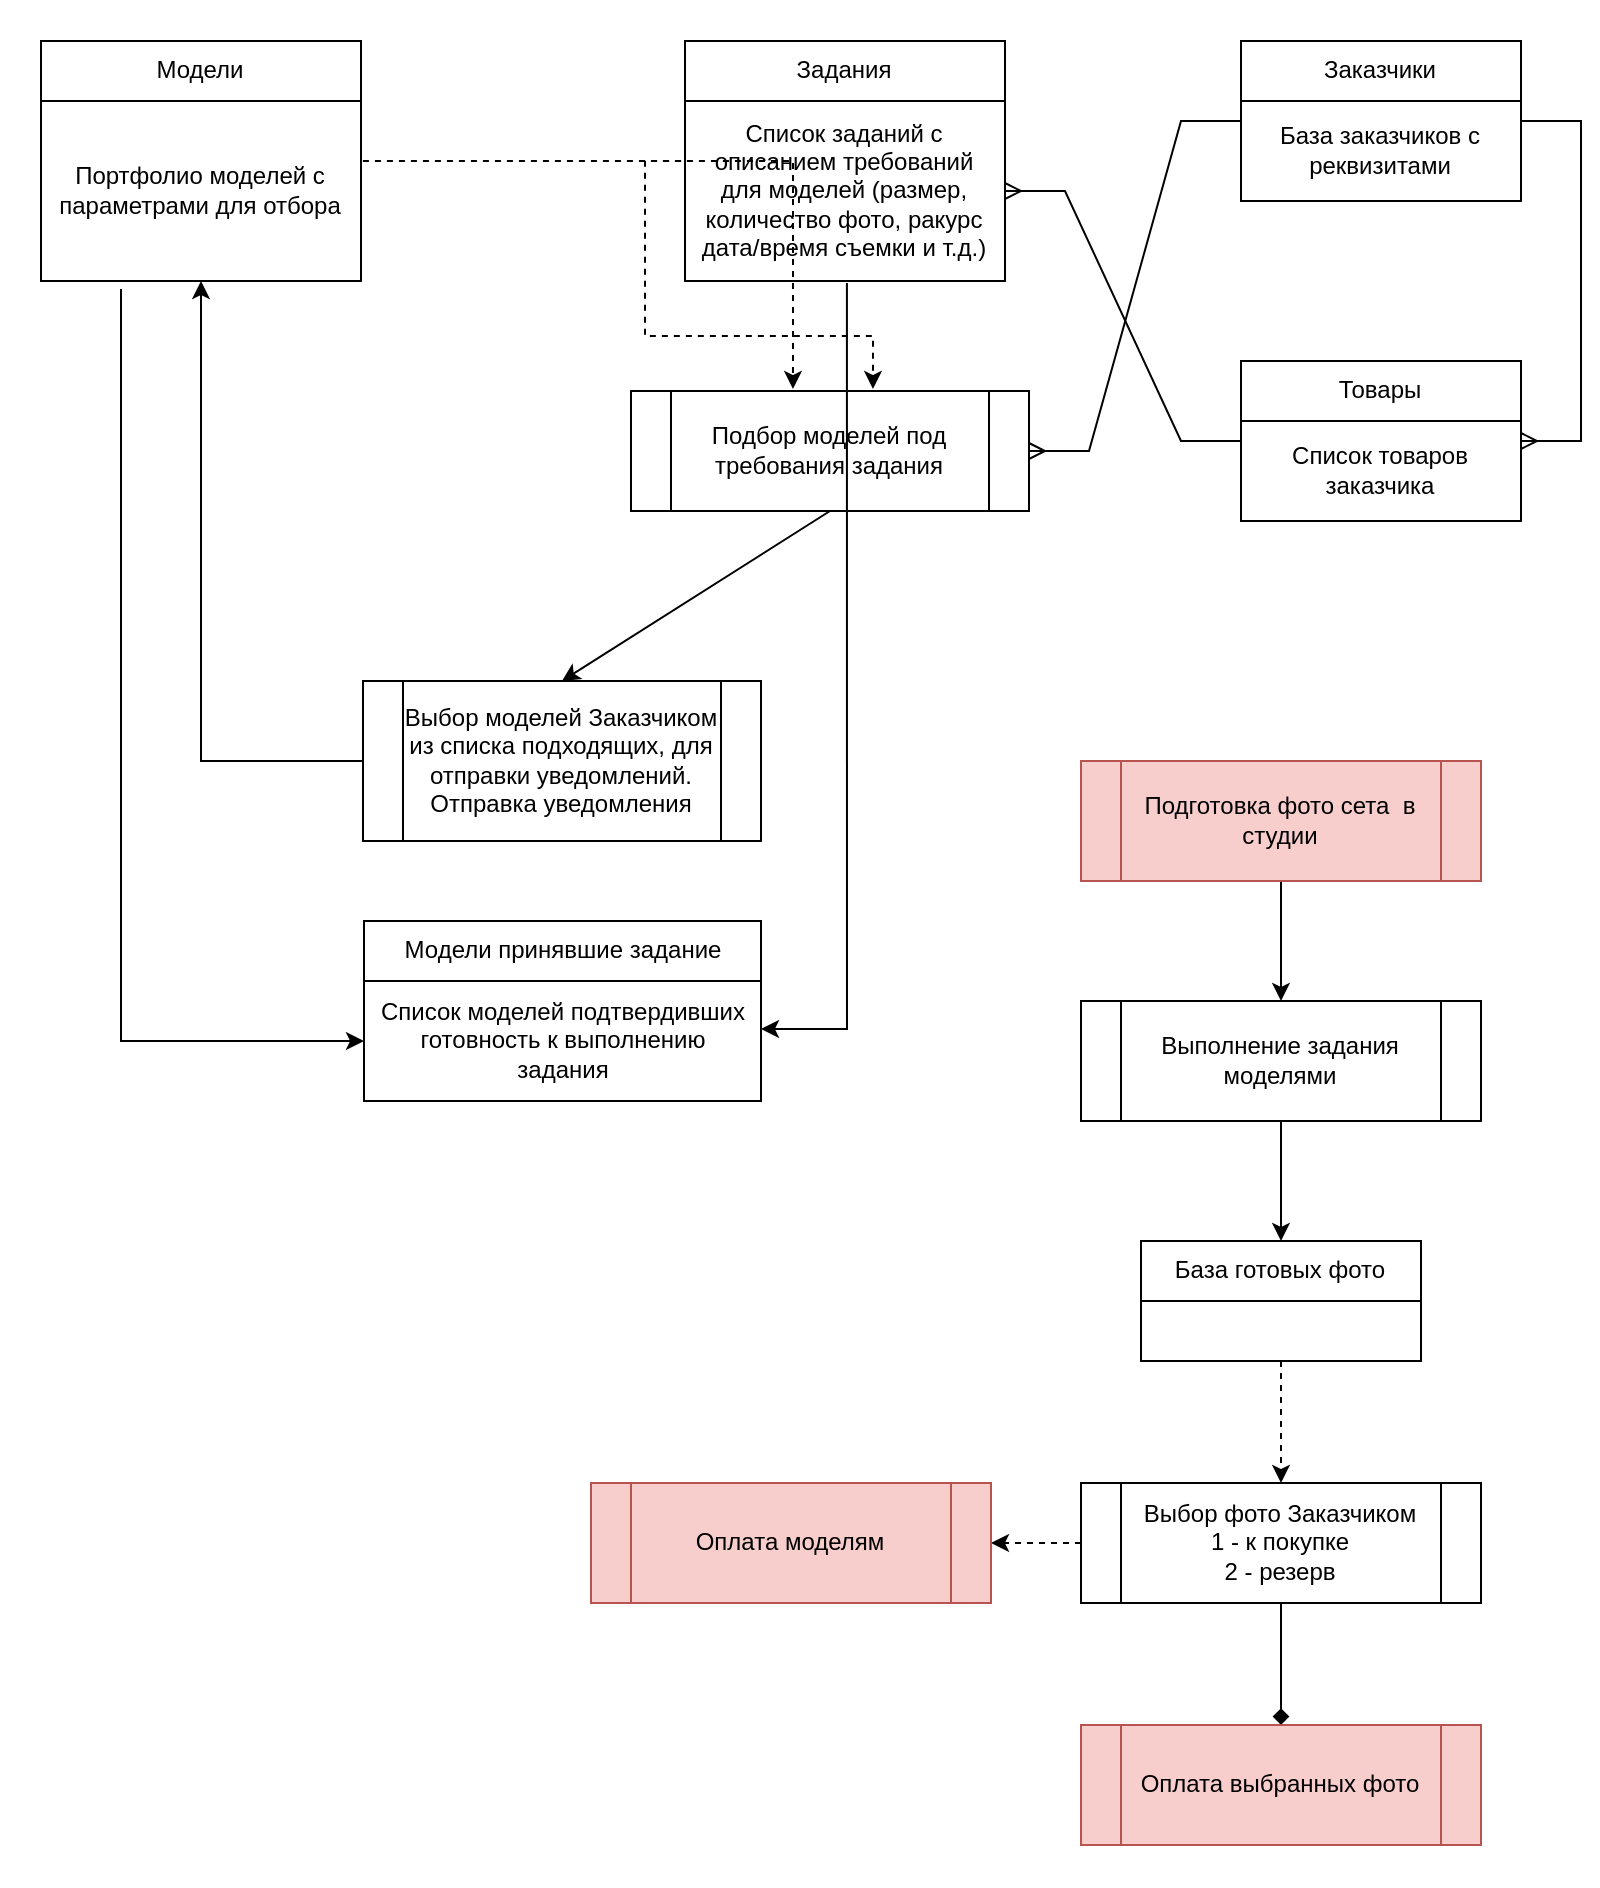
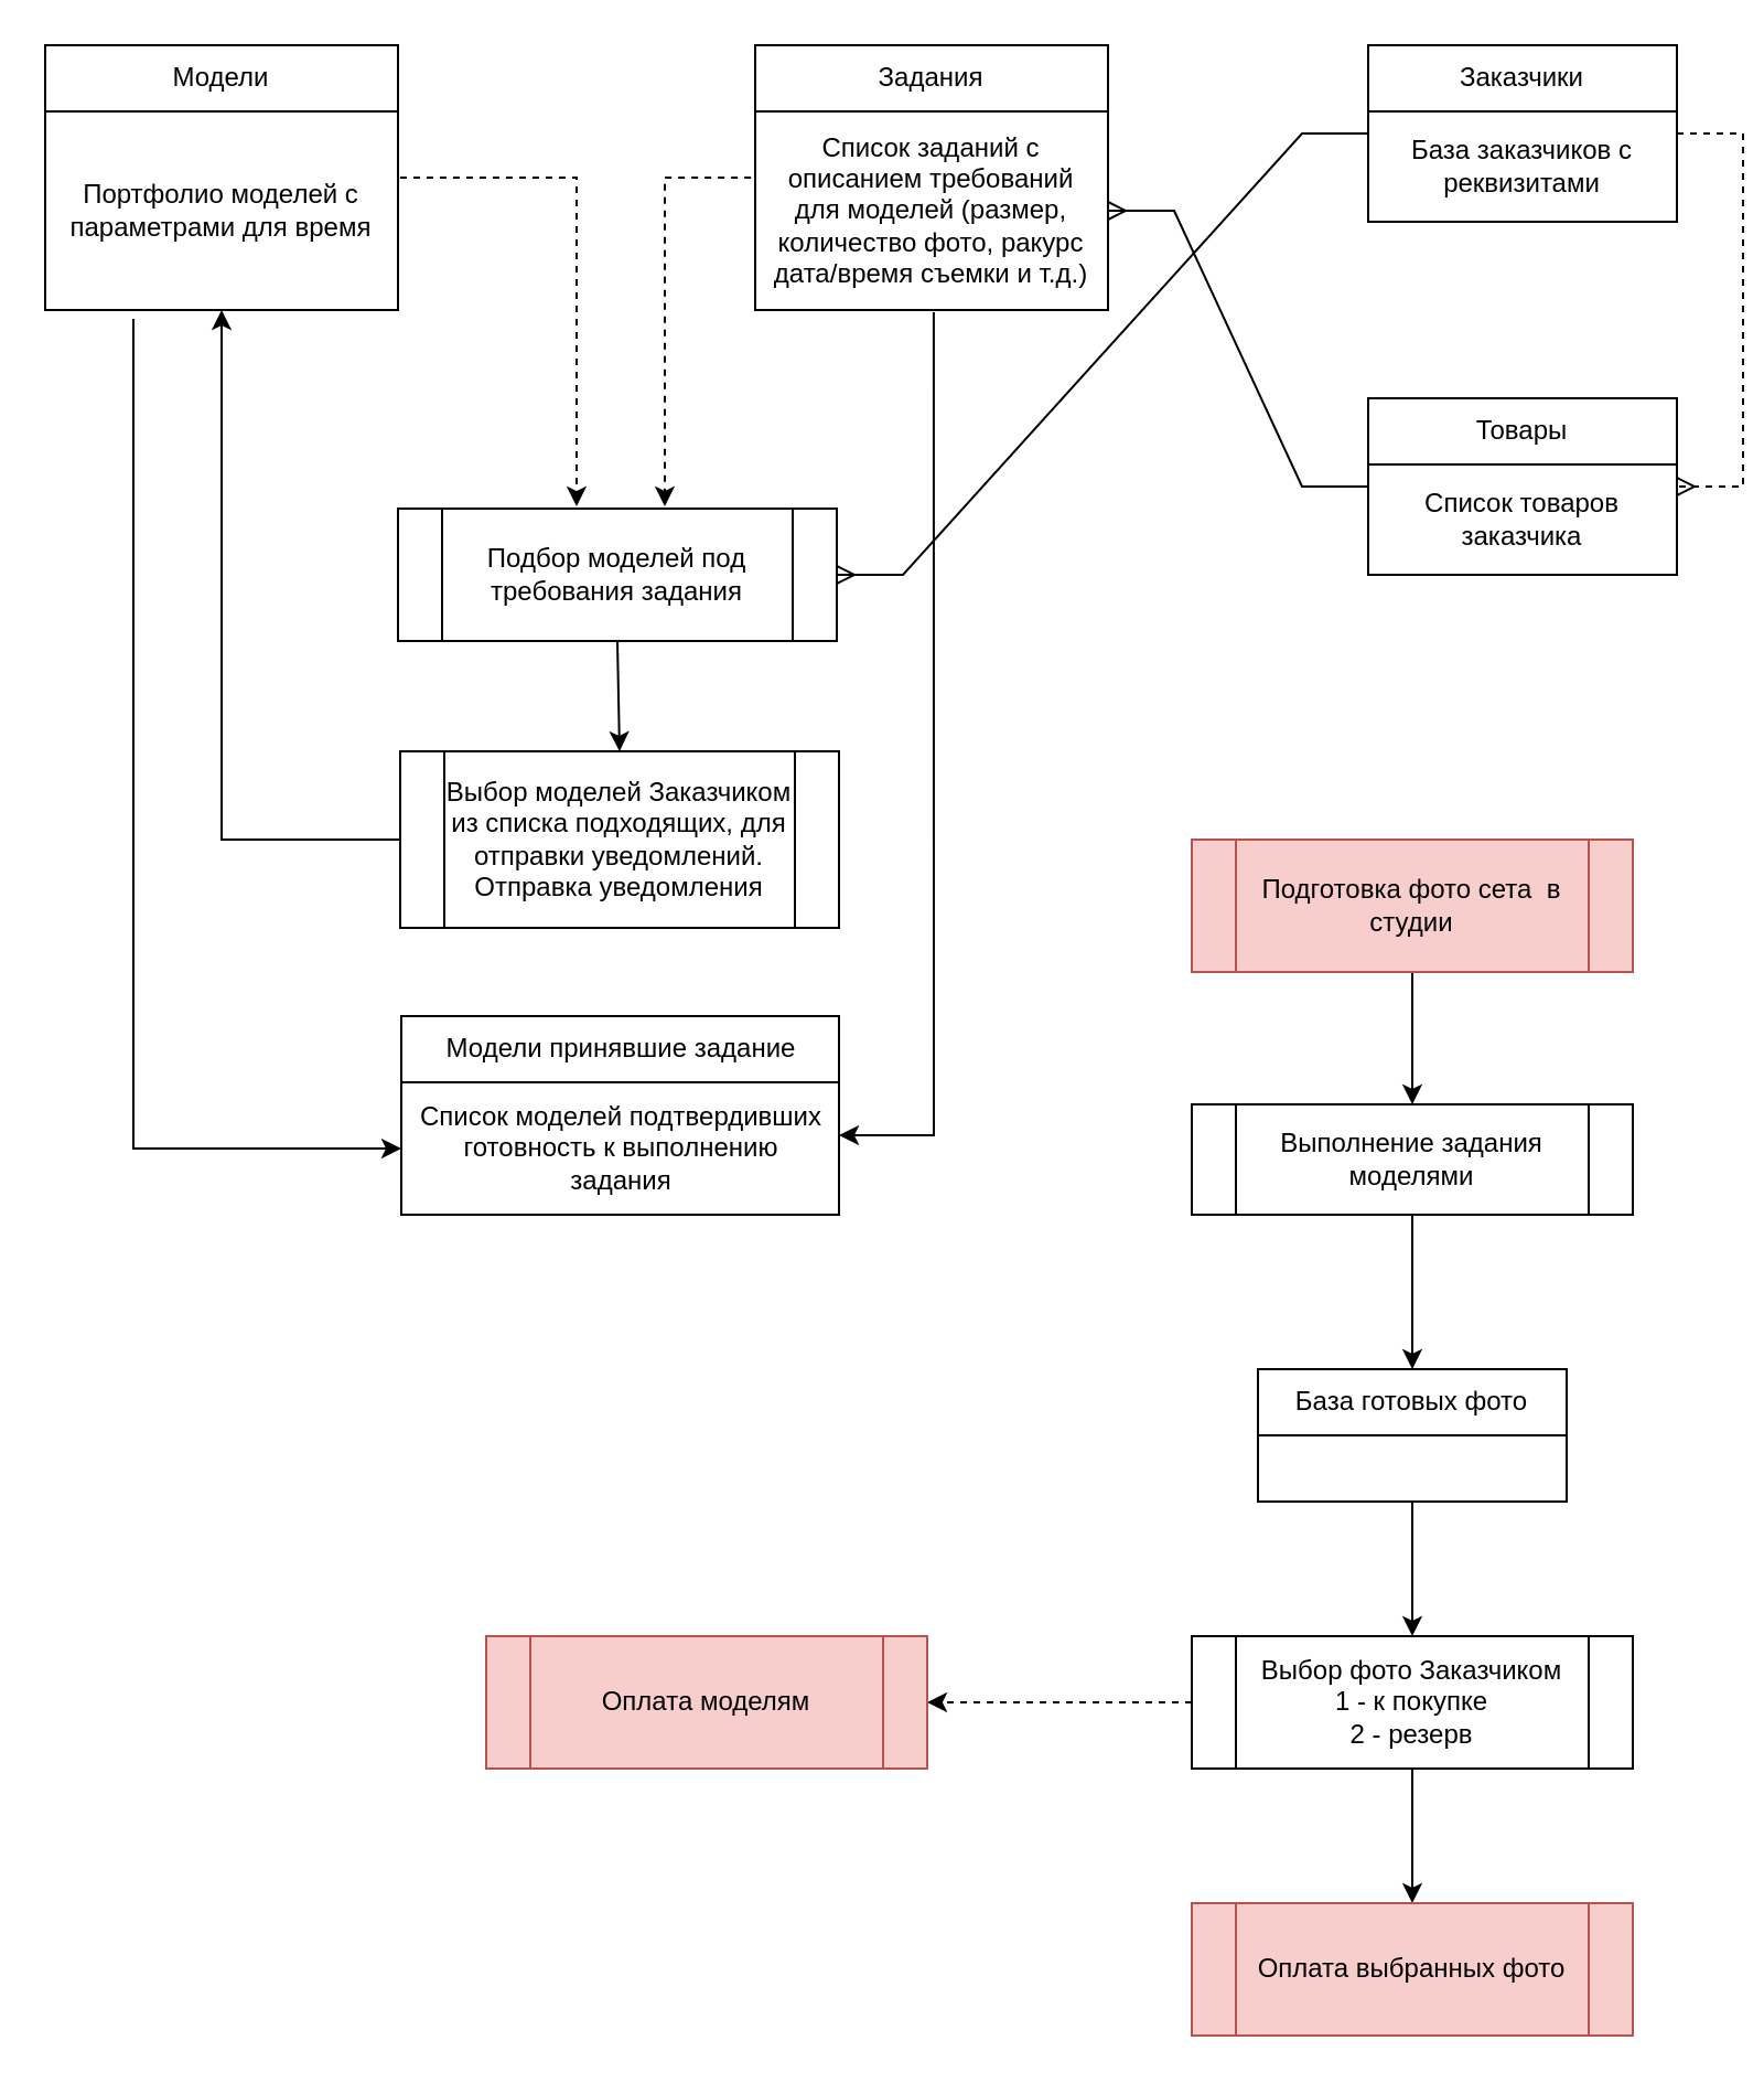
- <mxCell id="3" value="Портфолио моделей с параметрами для отбора" style="text;strokeColor=none;fillColor=none;align=center;verticalAlign=middle;spacingLeft=4;spacingRight=4;overflow=hidden;points=[[0,0.5],[1,0.5]];portConstraint=eastwest;rotatable=0;whiteSpace=wrap;html=1;" vertex="1" parent="2"><mxGeometry y="30" width="160" height="90" as="geometry" /></mxCell>
+ <mxCell id="3" value="Портфолио моделей с параметрами для время" style="text;strokeColor=none;fillColor=none;align=center;verticalAlign=middle;spacingLeft=4;spacingRight=4;overflow=hidden;points=[[0,0.5],[1,0.5]];portConstraint=eastwest;rotatable=0;whiteSpace=wrap;html=1;" vertex="1" parent="2"><mxGeometry y="30" width="160" height="90" as="geometry" /></mxCell>
- <mxCell id="8" value="" style="edgeStyle=entityRelationEdgeStyle;fontSize=12;html=1;endArrow=ERmany;rounded=0;" edge="1" parent="1" source="4" target="6"><mxGeometry width="100" height="100" relative="1" as="geometry"><mxPoint x="340" y="310" as="sourcePoint" /><mxPoint x="440" y="210" as="targetPoint" /></mxGeometry></mxCell>
+ <mxCell id="8" value="" style="edgeStyle=entityRelationEdgeStyle;fontSize=12;html=1;endArrow=ERmany;rounded=0;dashed=1;" edge="1" parent="1" source="4" target="6"><mxGeometry width="100" height="100" relative="1" as="geometry"><mxPoint x="340" y="310" as="sourcePoint" /><mxPoint x="440" y="210" as="targetPoint" /></mxGeometry></mxCell>
- <mxCell id="15" value="Подбор моделей под требования задания" style="shape=process;whiteSpace=wrap;html=1;backgroundOutline=1;" vertex="1" parent="1"><mxGeometry x="315" y="195" width="199" height="60" as="geometry" /></mxCell>
+ <mxCell id="15" value="Подбор моделей под требования задания" style="shape=process;whiteSpace=wrap;html=1;backgroundOutline=1;" vertex="1" parent="1"><mxGeometry x="180" y="230" width="199" height="60" as="geometry" /></mxCell>
- <mxCell id="26" value="Выполнение задания моделями" style="shape=process;whiteSpace=wrap;html=1;backgroundOutline=1;" vertex="1" parent="1"><mxGeometry x="540" y="500" width="200" height="60" as="geometry" /></mxCell>
+ <mxCell id="26" value="Выполнение задания моделями" style="shape=process;whiteSpace=wrap;html=1;backgroundOutline=1;" vertex="1" parent="1"><mxGeometry x="540" y="500" width="200" height="50" as="geometry" /></mxCell>
- <mxCell id="27" value="" style="edgeStyle=orthogonalEdgeStyle;rounded=0;orthogonalLoop=1;jettySize=auto;html=1;dashed=1;" edge="1" parent="1" source="28" target="31"><mxGeometry relative="1" as="geometry" /></mxCell>
+ <mxCell id="27" value="" style="edgeStyle=orthogonalEdgeStyle;rounded=0;orthogonalLoop=1;jettySize=auto;html=1;" edge="1" parent="1" source="28" target="31"><mxGeometry relative="1" as="geometry" /></mxCell>
- <mxCell id="33" value="Оплата моделям" style="shape=process;whiteSpace=wrap;html=1;backgroundOutline=1;fontStyle=0;startSize=30;fillColor=#f8cecc;strokeColor=#b85450;" vertex="1" parent="1"><mxGeometry x="295" y="741" width="200" height="60" as="geometry" /></mxCell>
+ <mxCell id="33" value="Оплата моделям" style="shape=process;whiteSpace=wrap;html=1;backgroundOutline=1;fontStyle=0;startSize=30;fillColor=#f8cecc;strokeColor=#b85450;" vertex="1" parent="1"><mxGeometry x="220" y="741" width="200" height="60" as="geometry" /></mxCell>
- <mxCell id="29" value="" style="edgeStyle=orthogonalEdgeStyle;rounded=0;orthogonalLoop=1;jettySize=auto;html=1;endArrow=diamond;" edge="1" parent="1" source="31" target="32"><mxGeometry relative="1" as="geometry" /></mxCell>
+ <mxCell id="29" value="" style="edgeStyle=orthogonalEdgeStyle;rounded=0;orthogonalLoop=1;jettySize=auto;html=1;" edge="1" parent="1" source="31" target="32"><mxGeometry relative="1" as="geometry" /></mxCell>
